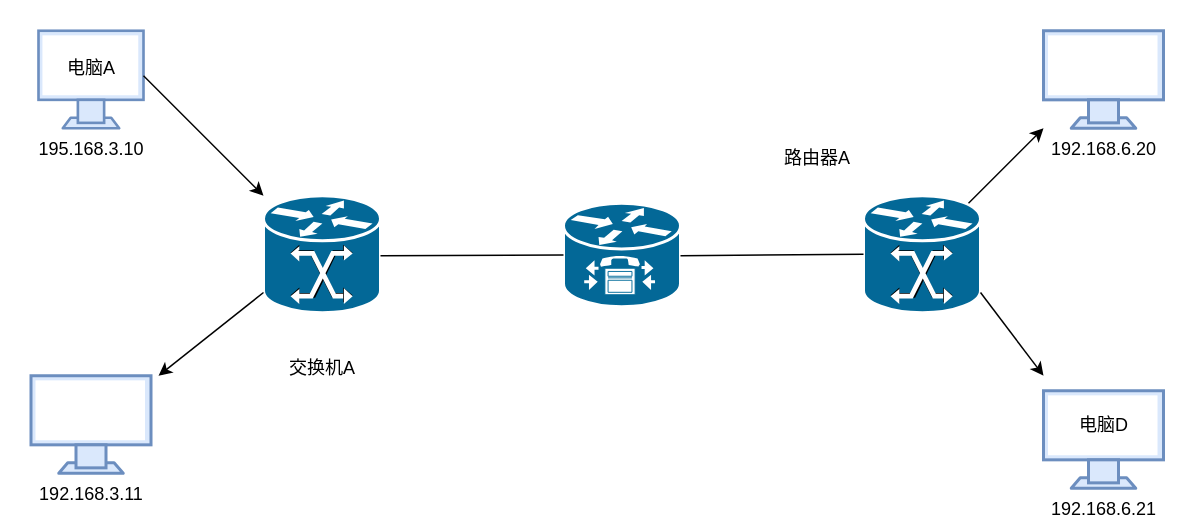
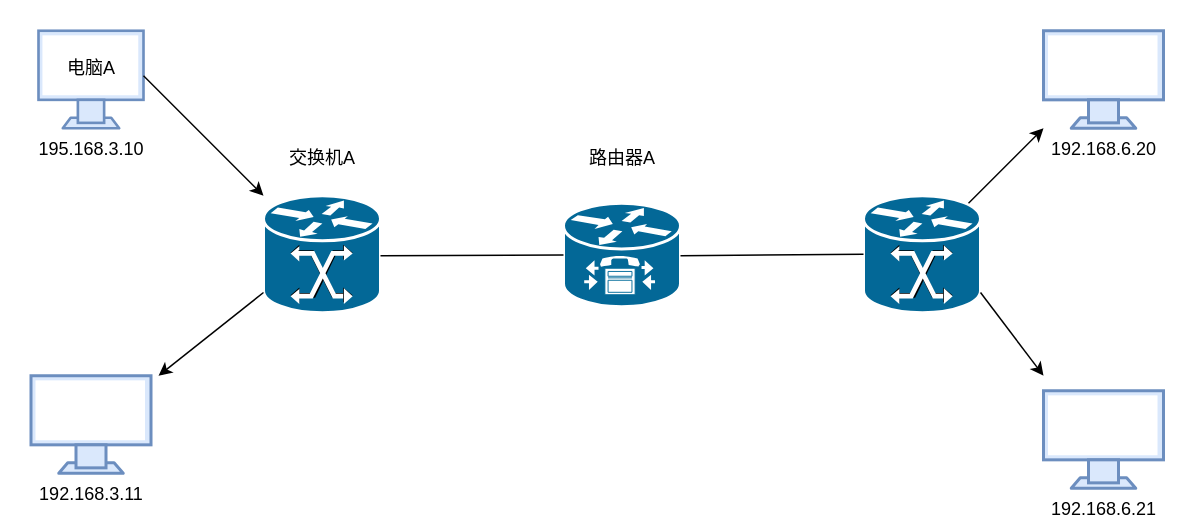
- <mxCell id="18" value="路由器A" style="text;html=1;align=center;verticalAlign=middle;resizable=0;points=[];autosize=1;strokeColor=none;fillColor=none;" vertex="1" parent="1"><mxGeometry x="509" y="90" width="70" height="30" as="geometry" /></mxCell>
+ <mxCell id="18" value="路由器A" style="text;html=1;align=center;verticalAlign=middle;resizable=0;points=[];autosize=1;strokeColor=none;fillColor=none;" vertex="1" parent="1"><mxGeometry x="379" y="90" width="70" height="30" as="geometry" /></mxCell>
- <mxCell id="17" value="交换机A" style="text;html=1;align=center;verticalAlign=middle;resizable=0;points=[];autosize=1;strokeColor=none;fillColor=none;" vertex="1" parent="1"><mxGeometry x="179" y="230" width="70" height="30" as="geometry" /></mxCell>
+ <mxCell id="17" value="交换机A" style="text;html=1;align=center;verticalAlign=middle;resizable=0;points=[];autosize=1;strokeColor=none;fillColor=none;" vertex="1" parent="1"><mxGeometry x="179" y="90" width="70" height="30" as="geometry" /></mxCell>
- <mxCell id="7" value="电脑D" style="text;html=1;align=center;verticalAlign=middle;resizable=0;points=[];autosize=1;strokeColor=none;fillColor=none;" vertex="1" parent="1"><mxGeometry x="705" y="267.5" width="60" height="30" as="geometry" /></mxCell>
